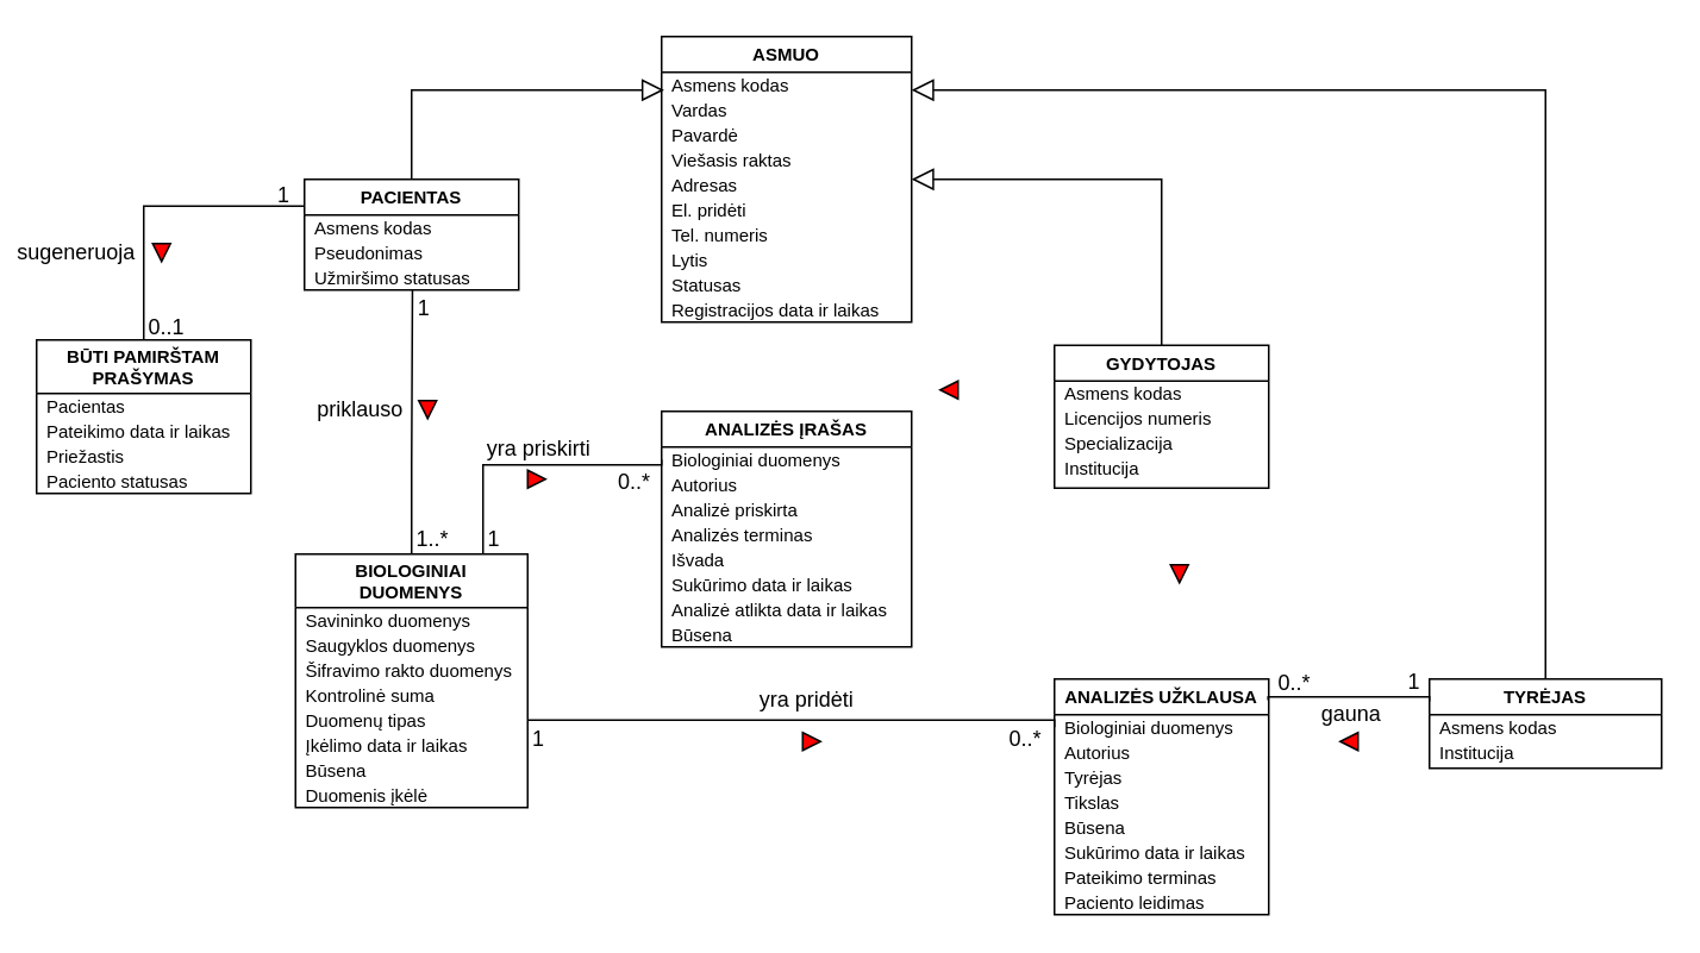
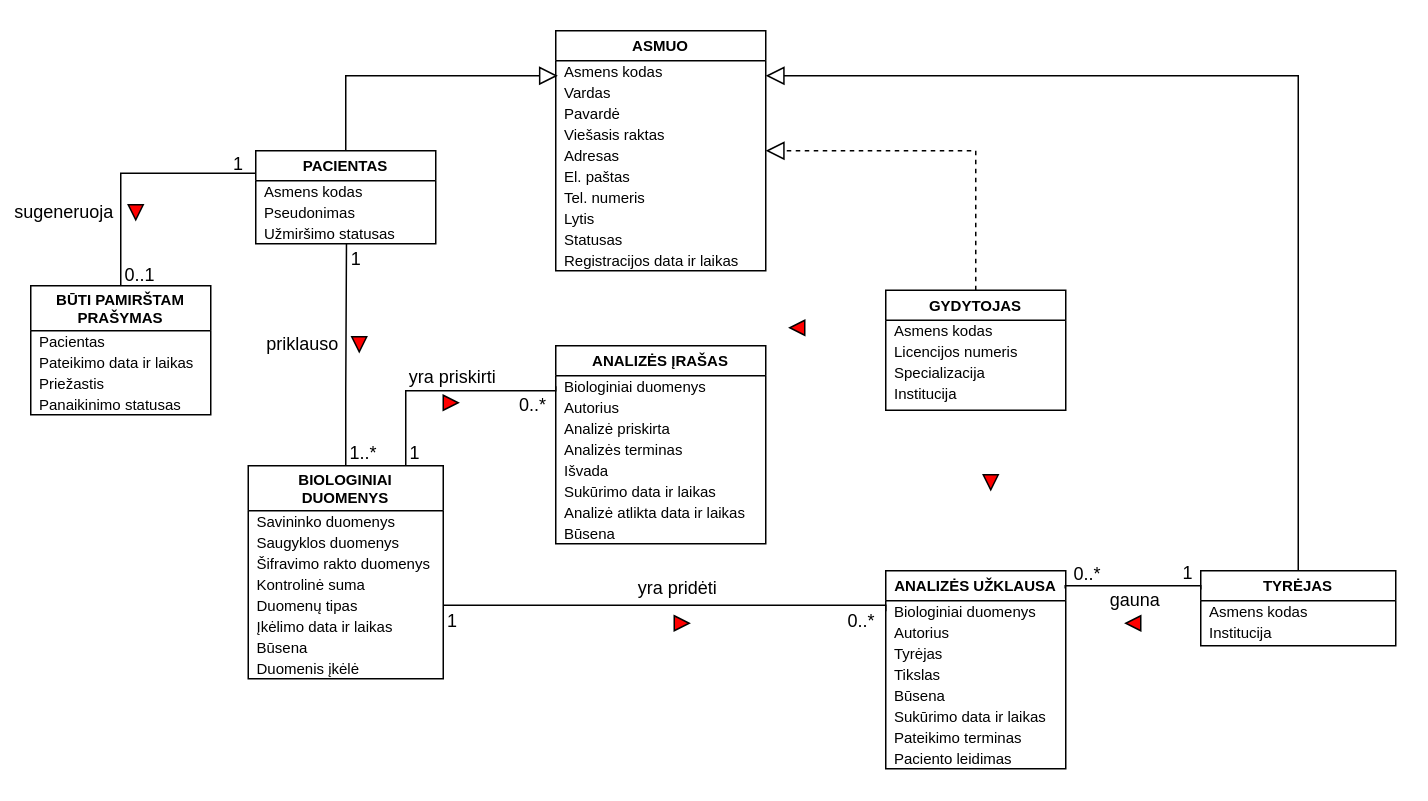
- <mxCell id="58" value="" style="endArrow=block;endSize=10;endFill=0;shadow=0;strokeWidth=1;rounded=0;curved=0;edgeStyle=elbowEdgeStyle;elbow=vertical;exitX=0.5;exitY=0;exitDx=0;exitDy=0;entryX=1;entryY=0.5;entryDx=0;entryDy=0;" edge="1" parent="1" source="14" target="3"><mxGeometry width="160" relative="1" as="geometry"><mxPoint x="629" y="160" as="sourcePoint" /><mxPoint x="520" y="90" as="targetPoint" /><Array as="points"><mxPoint x="560" y="100" /></Array></mxGeometry></mxCell>
+ <mxCell id="58" value="" style="endArrow=block;endSize=10;endFill=0;shadow=0;strokeWidth=1;rounded=0;curved=0;edgeStyle=elbowEdgeStyle;elbow=vertical;exitX=0.5;exitY=0;exitDx=0;exitDy=0;entryX=1;entryY=0.5;entryDx=0;entryDy=0;dashed=1;" edge="1" parent="1" source="14" target="3"><mxGeometry width="160" relative="1" as="geometry"><mxPoint x="629" y="160" as="sourcePoint" /><mxPoint x="520" y="90" as="targetPoint" /><Array as="points"><mxPoint x="560" y="100" /></Array></mxGeometry></mxCell>
- <mxCell id="9" value="El. pridėti" style="text;align=left;verticalAlign=middle;spacingLeft=4;spacingRight=4;overflow=hidden;rotatable=0;points=[[0,0.5],[1,0.5]];portConstraint=eastwest;rounded=0;shadow=0;html=0;fontSize=10;" parent="3" vertex="1"><mxGeometry y="90" width="140" height="14" as="geometry" /></mxCell>
+ <mxCell id="9" value="El. paštas" style="text;align=left;verticalAlign=middle;spacingLeft=4;spacingRight=4;overflow=hidden;rotatable=0;points=[[0,0.5],[1,0.5]];portConstraint=eastwest;rounded=0;shadow=0;html=0;fontSize=10;" parent="3" vertex="1"><mxGeometry y="90" width="140" height="14" as="geometry" /></mxCell>
- <mxCell id="57" value="Paciento statusas" style="text;align=left;verticalAlign=middle;spacingLeft=4;spacingRight=4;overflow=hidden;rotatable=0;points=[[0,0.5],[1,0.5]];portConstraint=eastwest;rounded=0;shadow=0;html=0;fontSize=10;" vertex="1" parent="53"><mxGeometry y="72" width="120" height="14" as="geometry" /></mxCell>
+ <mxCell id="57" value="Panaikinimo statusas" style="text;align=left;verticalAlign=middle;spacingLeft=4;spacingRight=4;overflow=hidden;rotatable=0;points=[[0,0.5],[1,0.5]];portConstraint=eastwest;rounded=0;shadow=0;html=0;fontSize=10;" vertex="1" parent="53"><mxGeometry y="72" width="120" height="14" as="geometry" /></mxCell>
